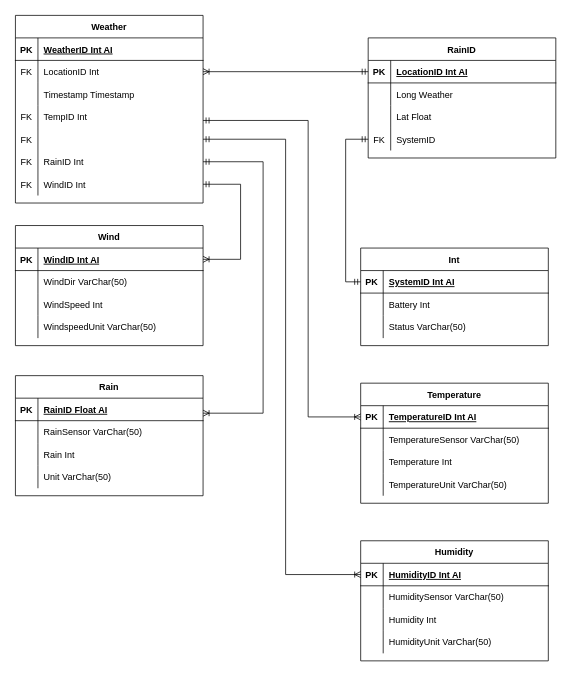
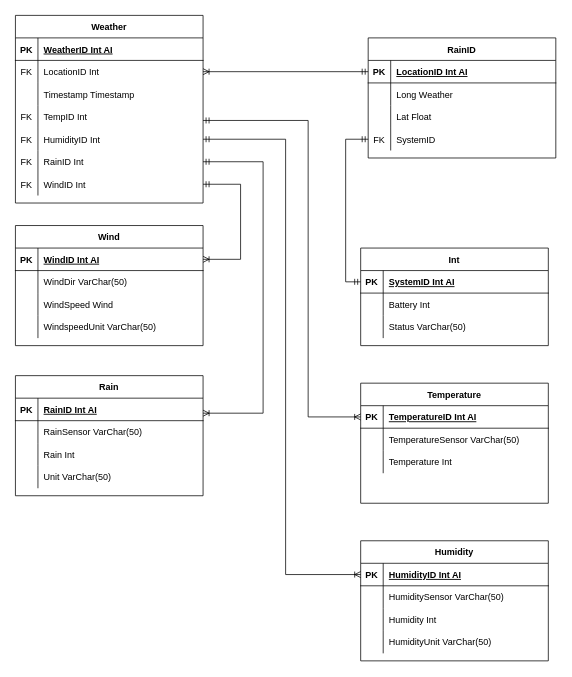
+ <mxCell id="21" value="HumidityID Int" style="shape=partialRectangle;overflow=hidden;connectable=0;fillColor=none;top=0;left=0;bottom=0;right=0;align=left;spacingLeft=6;" vertex="1" parent="19"><mxGeometry x="30" width="220" height="30" as="geometry"><mxRectangle width="220" height="30" as="alternateBounds" /></mxGeometry></mxCell>
- <mxCell id="47" value="WindSpeed Int" style="shape=partialRectangle;overflow=hidden;connectable=0;fillColor=none;top=0;left=0;bottom=0;right=0;align=left;spacingLeft=6;" vertex="1" parent="45"><mxGeometry x="30" width="220" height="30" as="geometry"><mxRectangle width="220" height="30" as="alternateBounds" /></mxGeometry></mxCell>
+ <mxCell id="47" value="WindSpeed Wind" style="shape=partialRectangle;overflow=hidden;connectable=0;fillColor=none;top=0;left=0;bottom=0;right=0;align=left;spacingLeft=6;" vertex="1" parent="45"><mxGeometry x="30" width="220" height="30" as="geometry"><mxRectangle width="220" height="30" as="alternateBounds" /></mxGeometry></mxCell>
- <mxCell id="54" value="RainID Float AI" style="shape=partialRectangle;overflow=hidden;connectable=0;fillColor=none;top=0;left=0;bottom=0;right=0;align=left;spacingLeft=6;fontStyle=5;" vertex="1" parent="52"><mxGeometry x="30" width="220" height="30" as="geometry"><mxRectangle width="220" height="30" as="alternateBounds" /></mxGeometry></mxCell>
+ <mxCell id="54" value="RainID Int AI" style="shape=partialRectangle;overflow=hidden;connectable=0;fillColor=none;top=0;left=0;bottom=0;right=0;align=left;spacingLeft=6;fontStyle=5;" vertex="1" parent="52"><mxGeometry x="30" width="220" height="30" as="geometry"><mxRectangle width="220" height="30" as="alternateBounds" /></mxGeometry></mxCell>
- <mxCell id="89" value="TemperatureUnit VarChar(50)" style="shape=partialRectangle;overflow=hidden;connectable=0;fillColor=none;top=0;left=0;bottom=0;right=0;align=left;spacingLeft=6;" vertex="1" parent="87"><mxGeometry x="30" width="220" height="30" as="geometry"><mxRectangle width="220" height="30" as="alternateBounds" /></mxGeometry></mxCell>
